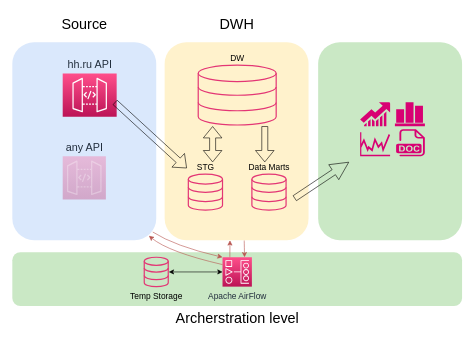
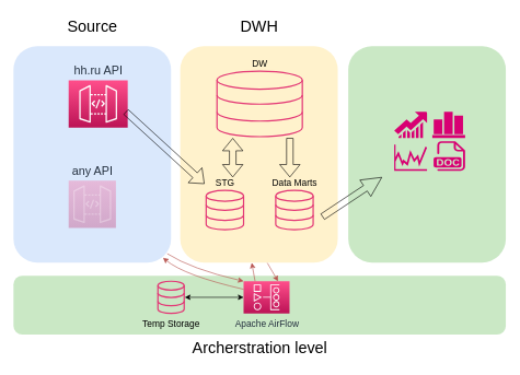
- <mxCell id="29" value="&lt;font style=&quot;font-size: 18px;&quot;&gt;any API&lt;/font&gt;" style="sketch=0;points=[[0,0,0],[0.25,0,0],[0.5,0,0],[0.75,0,0],[1,0,0],[0,1,0],[0.25,1,0],[0.5,1,0],[0.75,1,0],[1,1,0],[0,0.25,0],[0,0.5,0],[0,0.75,0],[1,0.25,0],[1,0.5,0],[1,0.75,0]];outlineConnect=0;fontColor=#232F3E;gradientColor=#FF4F8B;gradientDirection=north;fillColor=#BC1356;strokeColor=#ffffff;dashed=0;verticalLabelPosition=top;verticalAlign=bottom;align=center;html=1;fontSize=12;fontStyle=0;aspect=fixed;shape=mxgraph.aws4.resourceIcon;resIcon=mxgraph.aws4.api_gateway;rounded=1;labelPosition=center;opacity=30;" vertex="1" parent="1"><mxGeometry x="104" y="260" width="72" height="72" as="geometry" /></mxCell>
+ <mxCell id="29" value="&lt;font style=&quot;font-size: 18px;&quot;&gt;any API&lt;/font&gt;" style="sketch=0;points=[[0,0,0],[0.25,0,0],[0.5,0,0],[0.75,0,0],[1,0,0],[0,1,0],[0.25,1,0],[0.5,1,0],[0.75,1,0],[1,1,0],[0,0.25,0],[0,0.5,0],[0,0.75,0],[1,0.25,0],[1,0.5,0],[1,0.75,0]];outlineConnect=0;fontColor=#232F3E;gradientColor=#FF4F8B;gradientDirection=north;fillColor=#BC1356;strokeColor=#ffffff;dashed=0;verticalLabelPosition=top;verticalAlign=bottom;align=center;html=1;fontSize=12;fontStyle=0;aspect=fixed;shape=mxgraph.aws4.resourceIcon;resIcon=mxgraph.aws4.api_gateway;rounded=1;labelPosition=center;opacity=30;" vertex="1" parent="1"><mxGeometry x="104" y="275" width="72" height="72" as="geometry" /></mxCell>
- <mxCell id="13" value="&lt;font style=&quot;font-size: 14px;&quot;&gt;Apache AirFlow&lt;/font&gt;" style="sketch=0;points=[[0,0,0],[0.25,0,0],[0.5,0,0],[0.75,0,0],[1,0,0],[0,1,0],[0.25,1,0],[0.5,1,0],[0.75,1,0],[1,1,0],[0,0.25,0],[0,0.5,0],[0,0.75,0],[1,0.25,0],[1,0.5,0],[1,0.75,0]];outlineConnect=0;fontColor=#232F3E;gradientColor=#FF4F8B;gradientDirection=north;fillColor=#BC1356;strokeColor=#ffffff;dashed=0;verticalLabelPosition=bottom;verticalAlign=top;align=center;html=1;fontSize=12;fontStyle=0;aspect=fixed;shape=mxgraph.aws4.resourceIcon;resIcon=mxgraph.aws4.managed_workflows_for_apache_airflow;rounded=1;" vertex="1" parent="1"><mxGeometry x="370.5" y="428.5" width="49" height="49" as="geometry" /></mxCell>
+ <mxCell id="13" value="&lt;font style=&quot;font-size: 14px;&quot;&gt;Apache AirFlow&lt;/font&gt;" style="sketch=0;points=[[0,0,0],[0.25,0,0],[0.5,0,0],[0.75,0,0],[1,0,0],[0,1,0],[0.25,1,0],[0.5,1,0],[0.75,1,0],[1,1,0],[0,0.25,0],[0,0.5,0],[0,0.75,0],[1,0.25,0],[1,0.5,0],[1,0.75,0]];outlineConnect=0;fontColor=#232F3E;gradientColor=#FF4F8B;gradientDirection=north;fillColor=#BC1356;strokeColor=#ffffff;dashed=0;verticalLabelPosition=bottom;verticalAlign=top;align=center;html=1;fontSize=12;fontStyle=0;aspect=fixed;shape=mxgraph.aws4.resourceIcon;resIcon=mxgraph.aws4.managed_workflows_for_apache_airflow;rounded=1;" vertex="1" parent="1"><mxGeometry x="370.5" y="428.5" width="70" height="49" as="geometry" /></mxCell>
